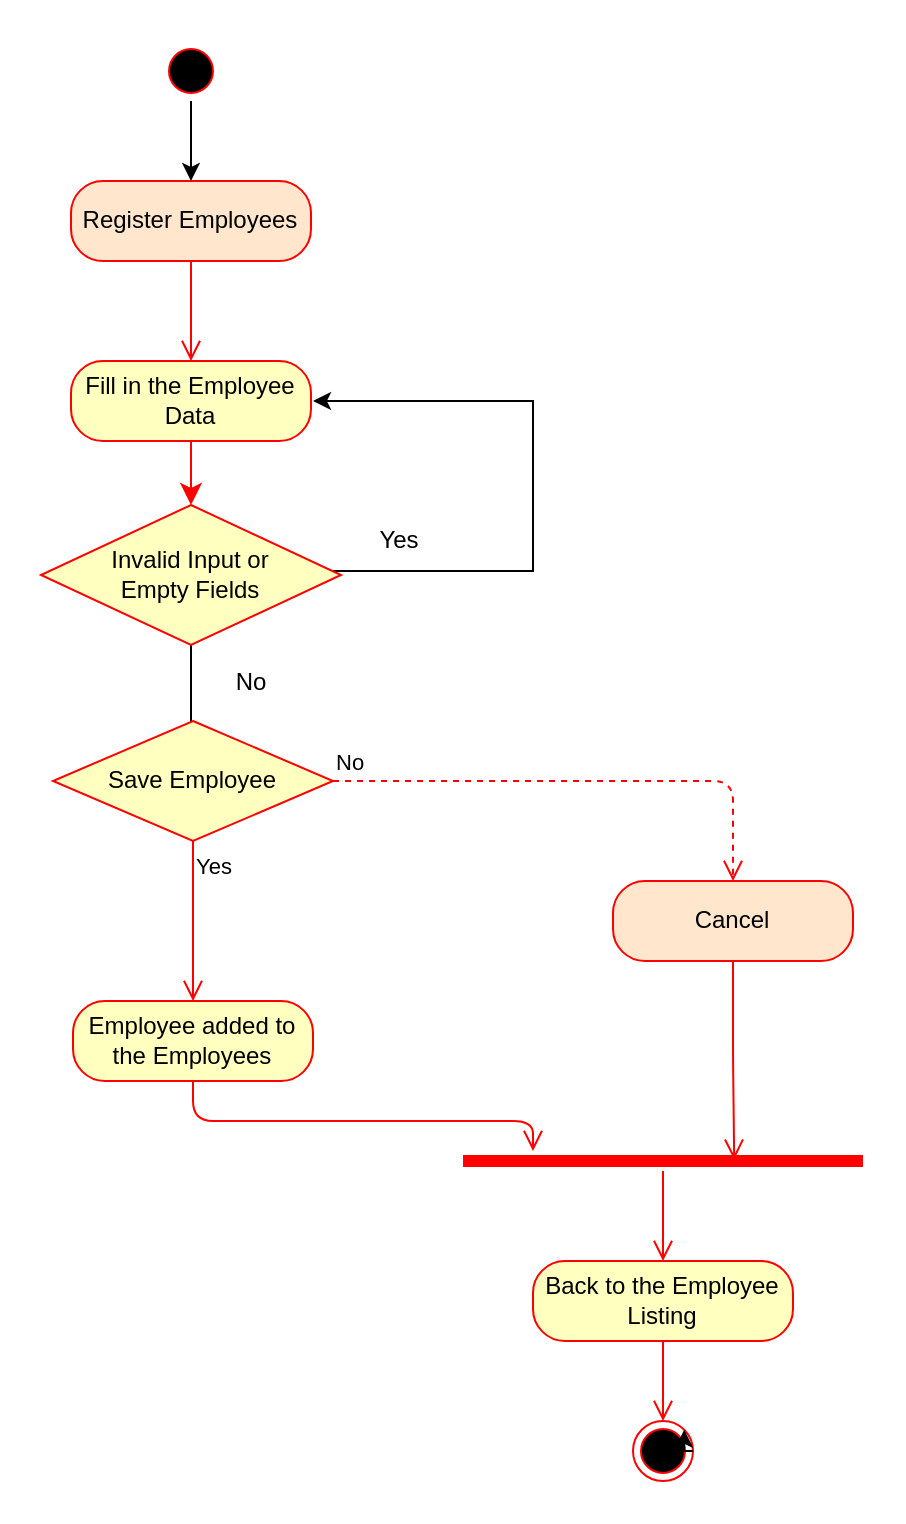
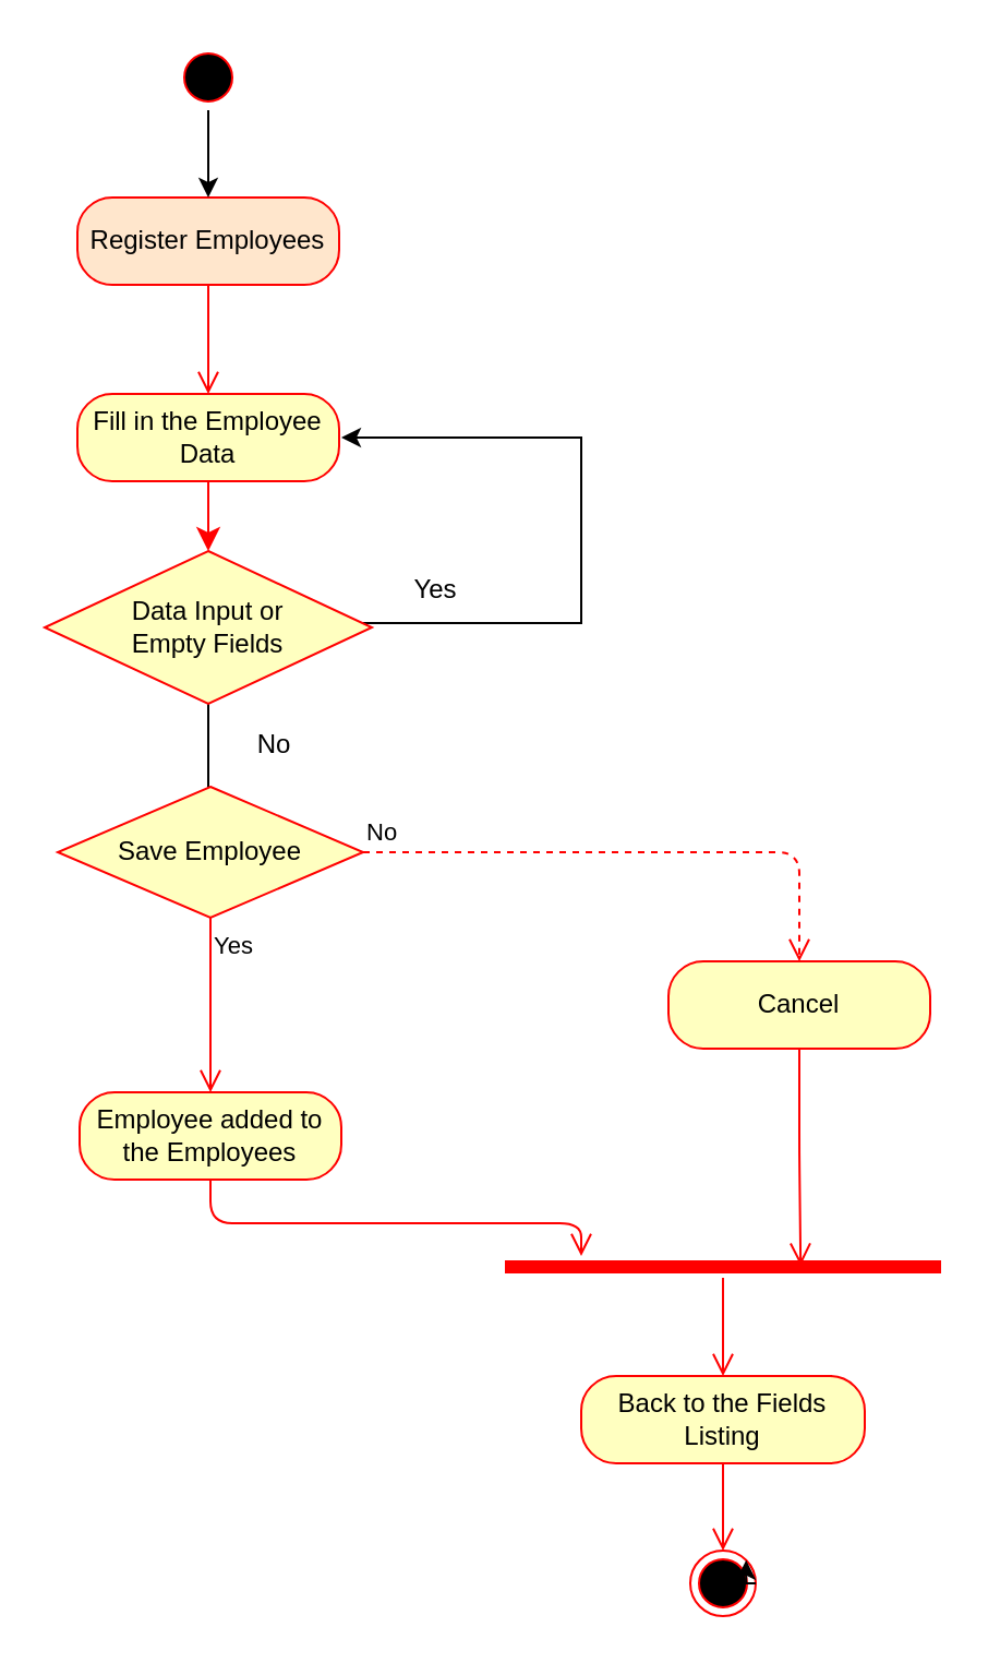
- <mxCell id="11" value="Invalid Input or &lt;br&gt;Empty Fields" style="rhombus;whiteSpace=wrap;html=1;fillColor=#ffffc0;strokeColor=#ff0000;" parent="1" vertex="1"><mxGeometry x="20" y="252" width="150" height="70" as="geometry" /></mxCell>
+ <mxCell id="11" value="Data Input or &lt;br&gt;Empty Fields" style="rhombus;whiteSpace=wrap;html=1;fillColor=#ffffc0;strokeColor=#ff0000;" parent="1" vertex="1"><mxGeometry x="20" y="252" width="150" height="70" as="geometry" /></mxCell>
- <mxCell id="17" value="Cancel" style="rounded=1;whiteSpace=wrap;html=1;arcSize=40;fontColor=#000000;fillColor=#ffe6cc;strokeColor=#ff0000;" parent="1" vertex="1"><mxGeometry x="306" y="440" width="120" height="40" as="geometry" /></mxCell>
+ <mxCell id="17" value="Cancel" style="rounded=1;whiteSpace=wrap;html=1;arcSize=40;fontColor=#000000;fillColor=#ffffc0;strokeColor=#ff0000;" parent="1" vertex="1"><mxGeometry x="306" y="440" width="120" height="40" as="geometry" /></mxCell>
- <mxCell id="22" value="Back to the Employee Listing" style="rounded=1;whiteSpace=wrap;html=1;arcSize=40;fontColor=#000000;fillColor=#ffffc0;strokeColor=#ff0000;" parent="1" vertex="1"><mxGeometry x="266" y="630" width="130" height="40" as="geometry" /></mxCell>
+ <mxCell id="22" value="Back to the Fields Listing" style="rounded=1;whiteSpace=wrap;html=1;arcSize=40;fontColor=#000000;fillColor=#ffffc0;strokeColor=#ff0000;" parent="1" vertex="1"><mxGeometry x="266" y="630" width="130" height="40" as="geometry" /></mxCell>
